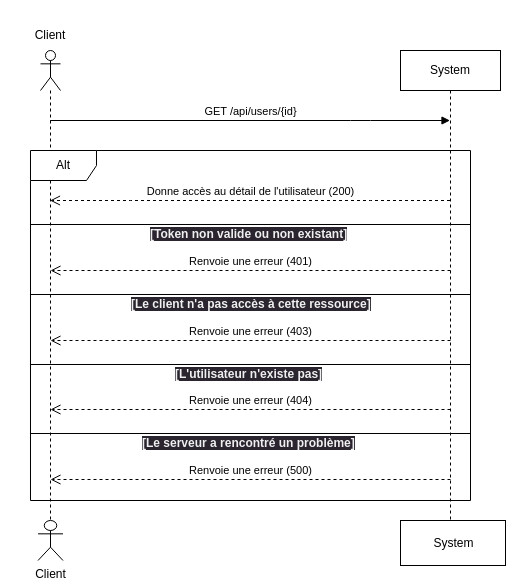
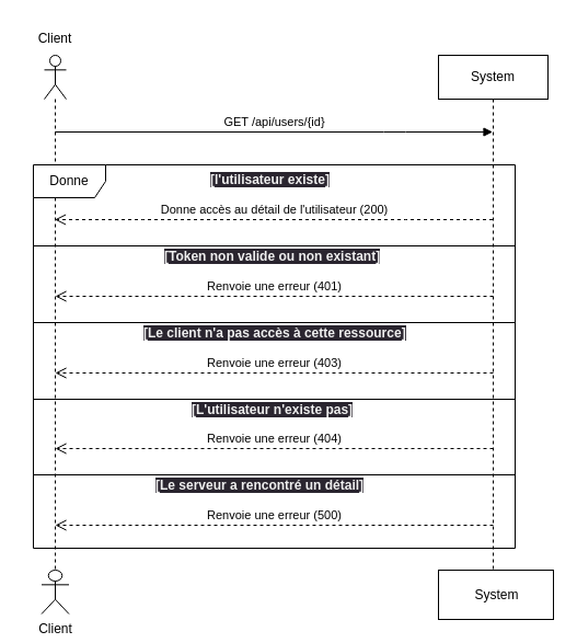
- <mxCell id="14" value="Alt" style="shape=umlFrame;whiteSpace=wrap;html=1;width=66;height=30;" parent="1" vertex="1"><mxGeometry x="29.99" y="150" width="440.01" height="350" as="geometry" /></mxCell>
+ <mxCell id="14" value="Donne" style="shape=umlFrame;whiteSpace=wrap;html=1;width=66;height=30;" parent="1" vertex="1"><mxGeometry x="29.99" y="150" width="440.01" height="350" as="geometry" /></mxCell>
+ <mxCell id="16" value="&lt;span style=&quot;color: rgb(240, 240, 240); font-family: Helvetica; font-size: 12px; font-style: normal; font-variant-ligatures: normal; font-variant-caps: normal; font-weight: 700; letter-spacing: normal; orphans: 2; text-align: center; text-indent: 0px; text-transform: none; widows: 2; word-spacing: 0px; -webkit-text-stroke-width: 0px; background-color: rgb(42, 37, 47); text-decoration-thickness: initial; text-decoration-style: initial; text-decoration-color: initial; float: none; display: inline !important;&quot;&gt;[l'utilisateur existe]&lt;/span&gt;" style="text;whiteSpace=wrap;html=1;" parent="1" vertex="1"><mxGeometry x="190" y="150" width="120" height="40" as="geometry" /></mxCell>
- <mxCell id="22" value="&lt;span style=&quot;color: rgb(240, 240, 240); font-family: Helvetica; font-size: 12px; font-style: normal; font-variant-ligatures: normal; font-variant-caps: normal; font-weight: 700; letter-spacing: normal; orphans: 2; text-align: center; text-indent: 0px; text-transform: none; widows: 2; word-spacing: 0px; -webkit-text-stroke-width: 0px; background-color: rgb(42, 37, 47); text-decoration-thickness: initial; text-decoration-style: initial; text-decoration-color: initial; float: none; display: inline !important;&quot;&gt;[Le serveur a rencontré un problème]&lt;/span&gt;" style="text;whiteSpace=wrap;html=1;" parent="1" vertex="1"><mxGeometry x="139.53" y="429" width="220.94" height="31" as="geometry" /></mxCell>
+ <mxCell id="22" value="&lt;span style=&quot;color: rgb(240, 240, 240); font-family: Helvetica; font-size: 12px; font-style: normal; font-variant-ligatures: normal; font-variant-caps: normal; font-weight: 700; letter-spacing: normal; orphans: 2; text-align: center; text-indent: 0px; text-transform: none; widows: 2; word-spacing: 0px; -webkit-text-stroke-width: 0px; background-color: rgb(42, 37, 47); text-decoration-thickness: initial; text-decoration-style: initial; text-decoration-color: initial; float: none; display: inline !important;&quot;&gt;[Le serveur a rencontré un détail]&lt;/span&gt;" style="text;whiteSpace=wrap;html=1;" parent="1" vertex="1"><mxGeometry x="139.53" y="429" width="220.94" height="31" as="geometry" /></mxCell>
